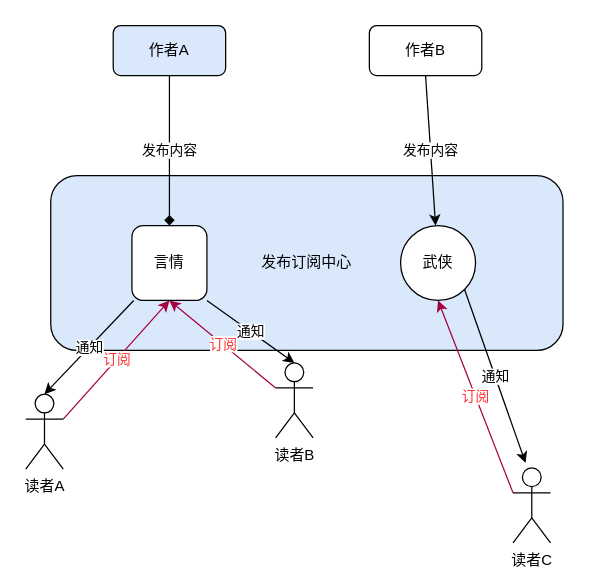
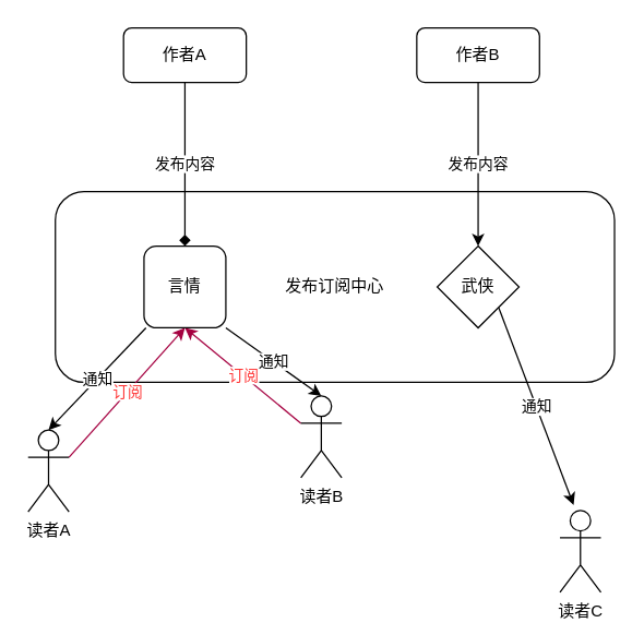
- <mxCell id="6" value="作者A" style="rounded=1;whiteSpace=wrap;html=1;fillColor=#dae8fc;" parent="1" vertex="1"><mxGeometry x="90" y="20" width="90" height="40" as="geometry" /></mxCell>
+ <mxCell id="6" value="作者A" style="rounded=1;whiteSpace=wrap;html=1;" parent="1" vertex="1"><mxGeometry x="90" y="20" width="90" height="40" as="geometry" /></mxCell>
- <mxCell id="18" value="作者B" style="rounded=1;whiteSpace=wrap;html=1;" parent="1" vertex="1"><mxGeometry x="295" y="20" width="90" height="40" as="geometry" /></mxCell>
+ <mxCell id="18" value="作者B" style="rounded=1;whiteSpace=wrap;html=1;" parent="1" vertex="1"><mxGeometry x="305" y="20" width="90" height="40" as="geometry" /></mxCell>
- <mxCell id="4" value="发布订阅中心" style="rounded=1;whiteSpace=wrap;html=1;fillColor=#dae8fc;" parent="1" vertex="1"><mxGeometry x="40" y="140" width="410" height="140" as="geometry" /></mxCell>
+ <mxCell id="4" value="发布订阅中心" style="rounded=1;whiteSpace=wrap;html=1;" parent="1" vertex="1"><mxGeometry x="40" y="140" width="410" height="140" as="geometry" /></mxCell>
- <mxCell id="16" value="武侠" style="ellipse;whiteSpace=wrap;html=1;aspect=fixed;" parent="1" vertex="1"><mxGeometry x="320" y="180" width="60" height="60" as="geometry" /></mxCell>
+ <mxCell id="16" value="武侠" style="rhombus;whiteSpace=wrap;html=1;aspect=fixed;" parent="1" vertex="1"><mxGeometry x="320" y="180" width="60" height="60" as="geometry" /></mxCell>
- <mxCell id="9" value="订阅" style="edgeStyle=none;html=1;exitX=0;exitY=0.333;exitDx=0;exitDy=0;exitPerimeter=0;entryX=0.5;entryY=1;entryDx=0;entryDy=0;fontColor=#FF3333;fillColor=#d80073;strokeColor=#A50040;" edge="1" parent="1" source="10" target="16"><mxGeometry relative="1" as="geometry" /></mxCell>
